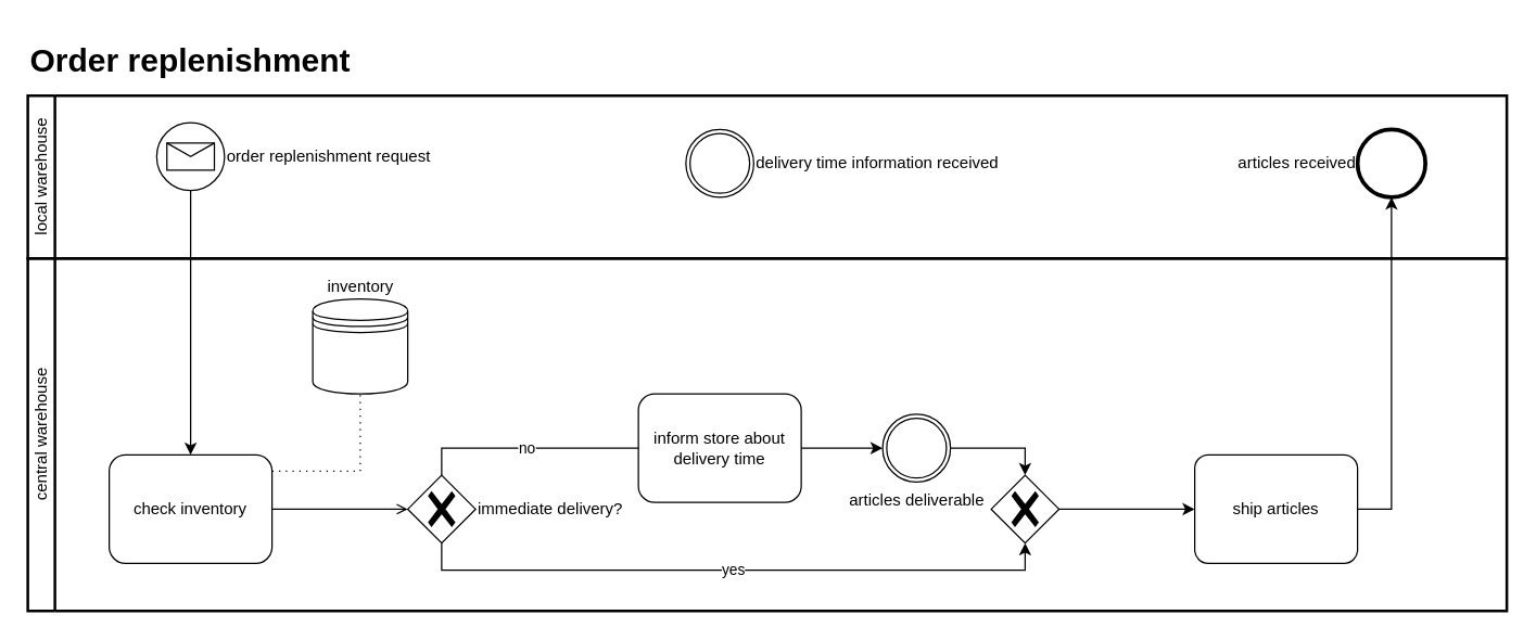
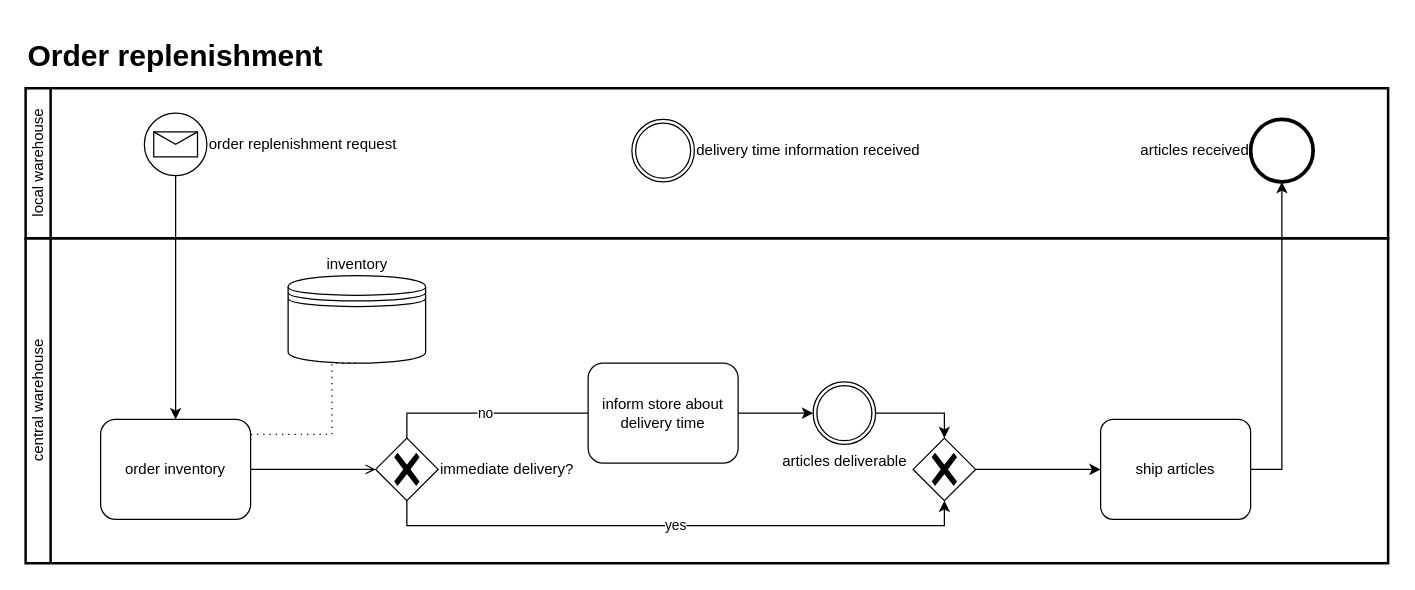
- <mxCell id="15" value="inventory" style="shape=datastore;html=1;labelPosition=center;verticalLabelPosition=top;align=center;verticalAlign=bottom;" parent="2" vertex="1"><mxGeometry x="210" y="30" width="70" height="70" as="geometry" /></mxCell>
+ <mxCell id="15" value="inventory" style="shape=datastore;html=1;labelPosition=center;verticalLabelPosition=top;align=center;verticalAlign=bottom;" parent="2" vertex="1"><mxGeometry x="210" y="30" width="110" height="70" as="geometry" /></mxCell>
- <mxCell id="3" value="check inventory" style="shape=ext;rounded=1;html=1;whiteSpace=wrap;" parent="2" vertex="1"><mxGeometry x="60" y="145" width="120" height="80" as="geometry" /></mxCell>
+ <mxCell id="3" value="order inventory" style="shape=ext;rounded=1;html=1;whiteSpace=wrap;" parent="2" vertex="1"><mxGeometry x="60" y="145" width="120" height="80" as="geometry" /></mxCell>
